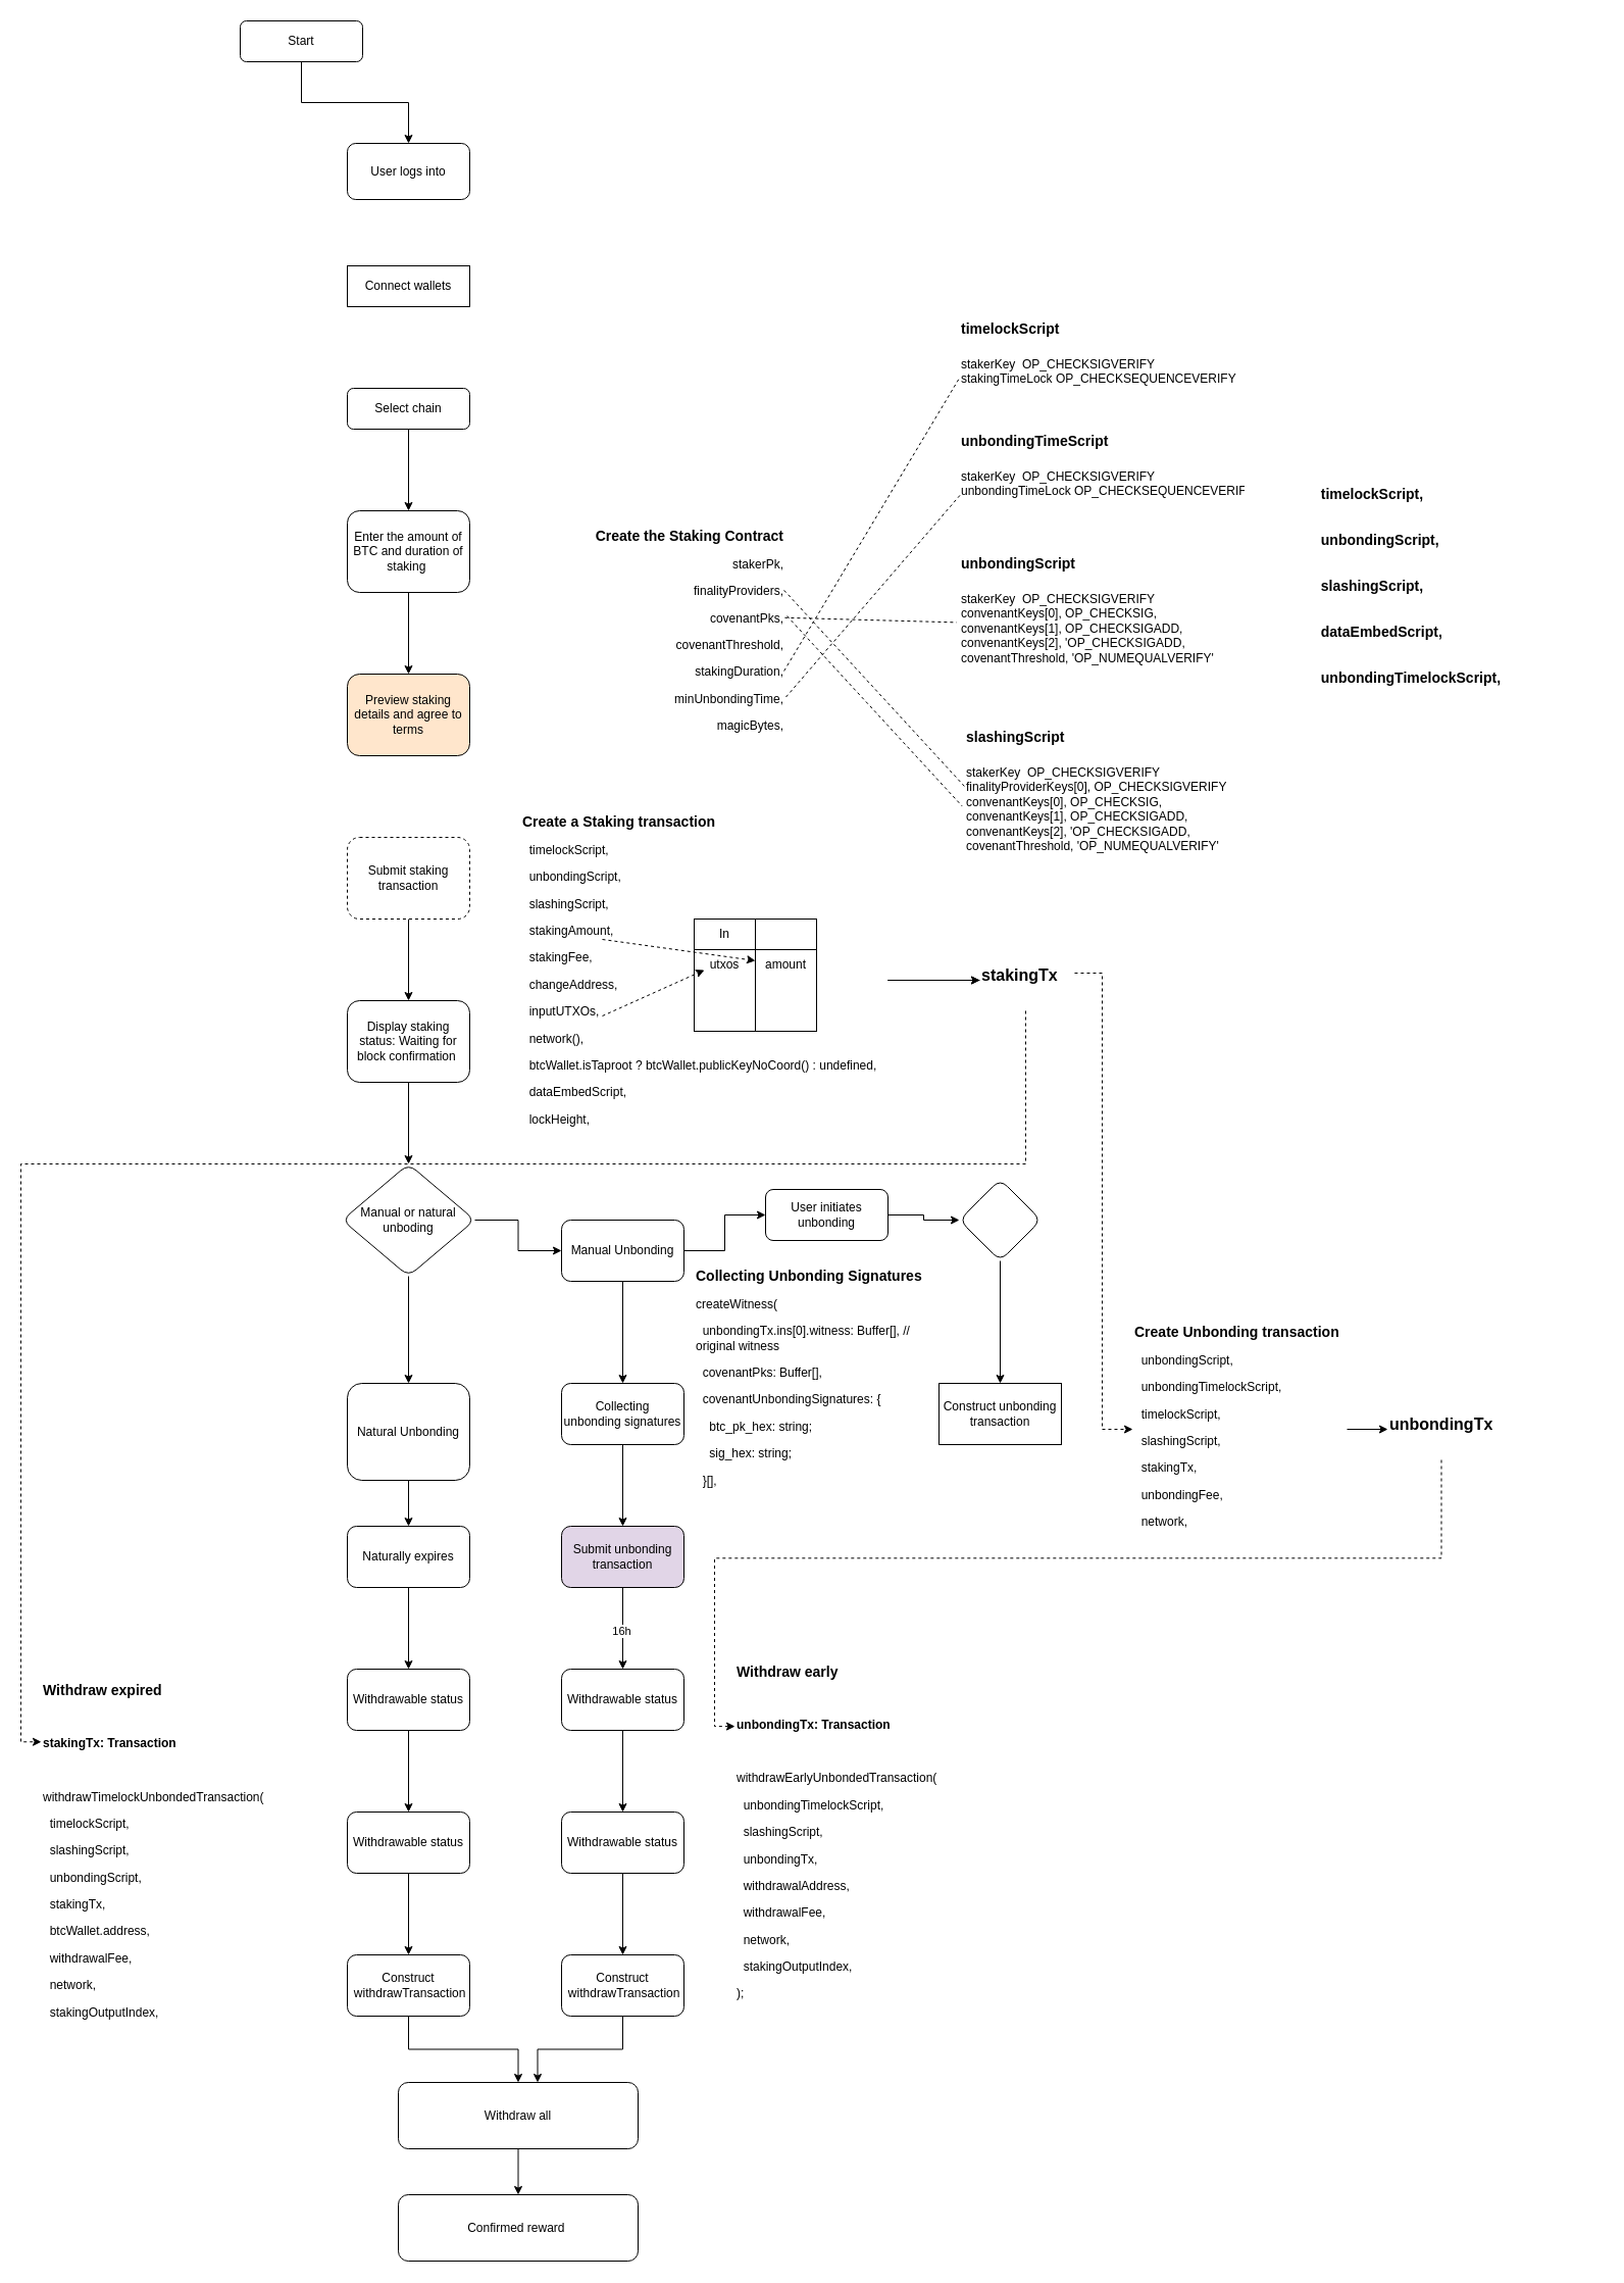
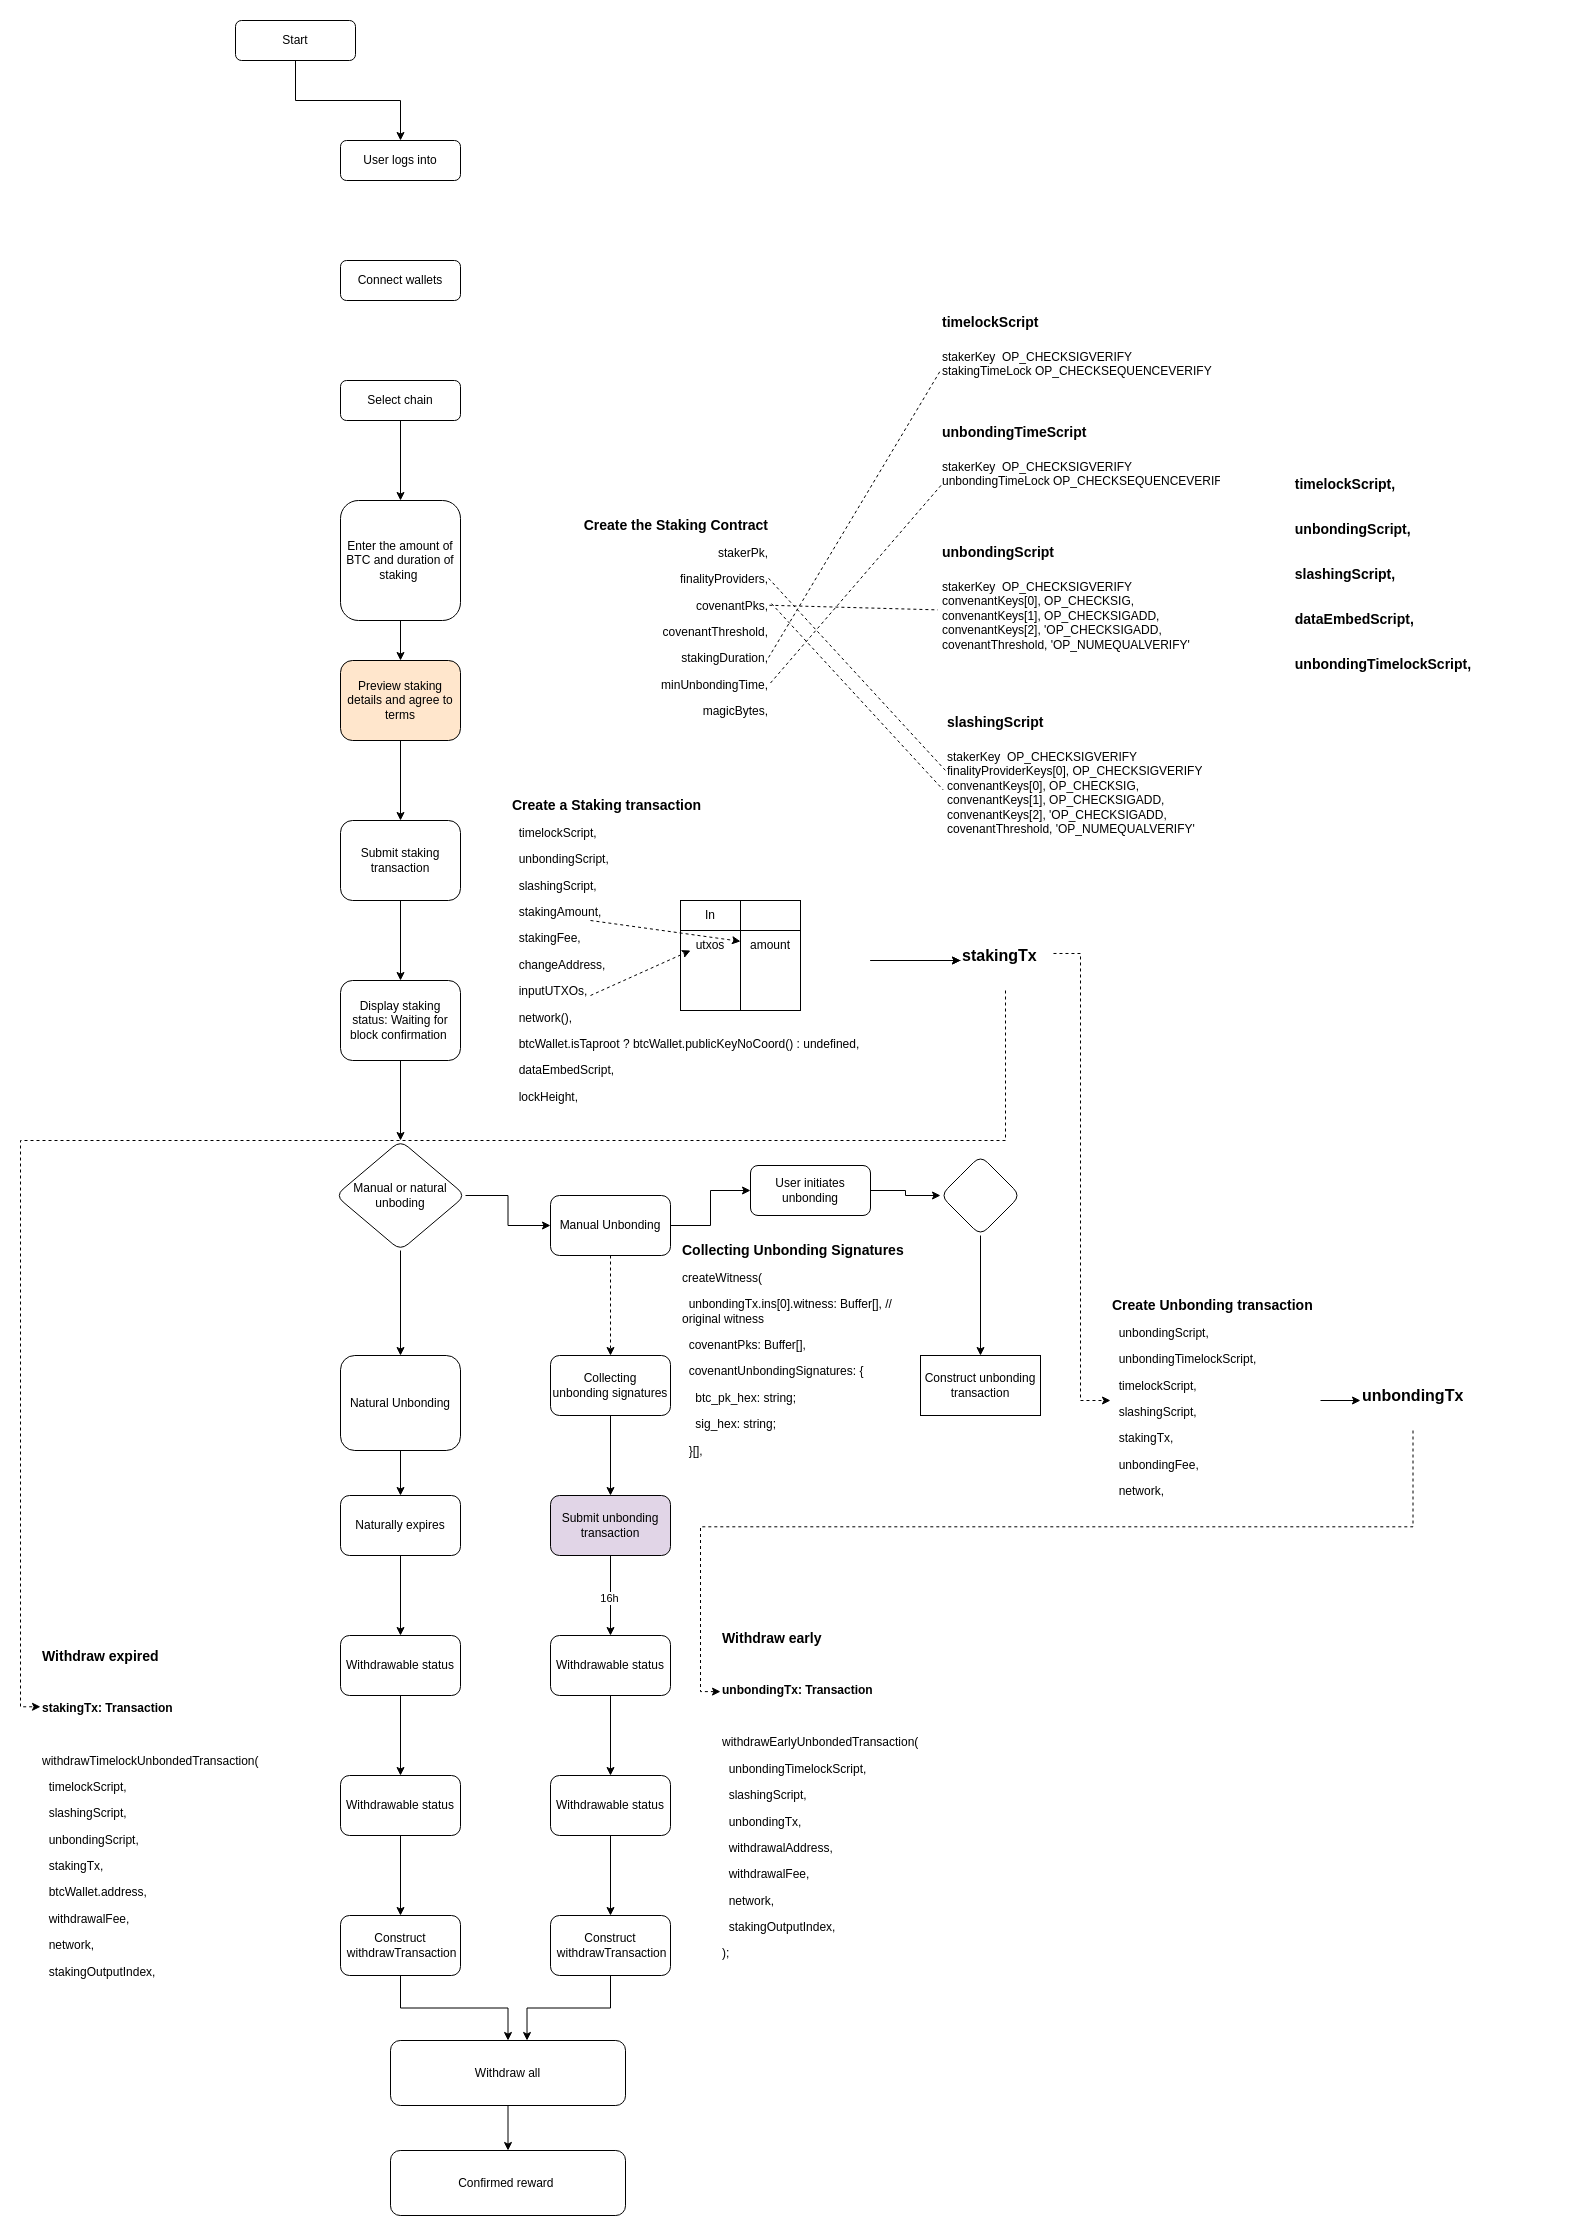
- <mxCell id="4" value="User logs&lt;span style=&quot;background-color: initial;&quot;&gt;&amp;nbsp;into&lt;/span&gt;" style="rounded=1;whiteSpace=wrap;html=1;fontSize=12;glass=0;strokeWidth=1;shadow=0;" parent="1" vertex="1"><mxGeometry x="340" y="140" width="120" height="55" as="geometry" /></mxCell>
+ <mxCell id="4" value="User logs&lt;span style=&quot;background-color: initial;&quot;&gt;&amp;nbsp;into&lt;/span&gt;" style="rounded=1;whiteSpace=wrap;html=1;fontSize=12;glass=0;strokeWidth=1;shadow=0;" parent="1" vertex="1"><mxGeometry x="340" y="140" width="120" height="40" as="geometry" /></mxCell>
- <mxCell id="5" value="Connect wallets" style="whiteSpace=wrap;html=1;fontSize=12;glass=0;strokeWidth=1;shadow=0;rounded=0;" parent="1" vertex="1"><mxGeometry x="340" y="260" width="120" height="40" as="geometry" /></mxCell>
+ <mxCell id="5" value="Connect wallets" style="rounded=1;whiteSpace=wrap;html=1;fontSize=12;glass=0;strokeWidth=1;shadow=0;" parent="1" vertex="1"><mxGeometry x="340" y="260" width="120" height="40" as="geometry" /></mxCell>
- <mxCell id="9" value="Enter the amount of BTC and duration of staking&amp;nbsp;" style="rounded=1;whiteSpace=wrap;html=1;fontSize=12;glass=0;strokeWidth=1;shadow=0;" parent="1" vertex="1"><mxGeometry x="340" y="500" width="120" height="80" as="geometry" /></mxCell>
+ <mxCell id="9" value="Enter the amount of BTC and duration of staking&amp;nbsp;" style="rounded=1;whiteSpace=wrap;html=1;fontSize=12;glass=0;strokeWidth=1;shadow=0;" parent="1" vertex="1"><mxGeometry x="340" y="500" width="120" height="120" as="geometry" /></mxCell>
+ <mxCell id="10" value="" style="edgeStyle=orthogonalEdgeStyle;rounded=0;orthogonalLoop=1;jettySize=auto;html=1;" parent="1" source="11" target="13" edge="1"><mxGeometry relative="1" as="geometry" /></mxCell>
- <mxCell id="13" value="Submit staking transaction" style="rounded=1;whiteSpace=wrap;html=1;fontSize=12;glass=0;strokeWidth=1;shadow=0;dashed=1;" parent="1" vertex="1"><mxGeometry x="340" y="820" width="120" height="80" as="geometry" /></mxCell>
+ <mxCell id="13" value="Submit staking transaction" style="rounded=1;whiteSpace=wrap;html=1;fontSize=12;glass=0;strokeWidth=1;shadow=0;" parent="1" vertex="1"><mxGeometry x="340" y="820" width="120" height="80" as="geometry" /></mxCell>
- <mxCell id="20" style="edgeStyle=orthogonalEdgeStyle;rounded=0;orthogonalLoop=1;jettySize=auto;html=1;entryX=0.5;entryY=0;entryDx=0;entryDy=0;dashed=0;" parent="1" source="21" target="34" edge="1"><mxGeometry relative="1" as="geometry" /></mxCell>
+ <mxCell id="20" style="edgeStyle=orthogonalEdgeStyle;rounded=0;orthogonalLoop=1;jettySize=auto;html=1;entryX=0.5;entryY=0;entryDx=0;entryDy=0;dashed=1;" parent="1" source="21" target="34" edge="1"><mxGeometry relative="1" as="geometry" /></mxCell>
